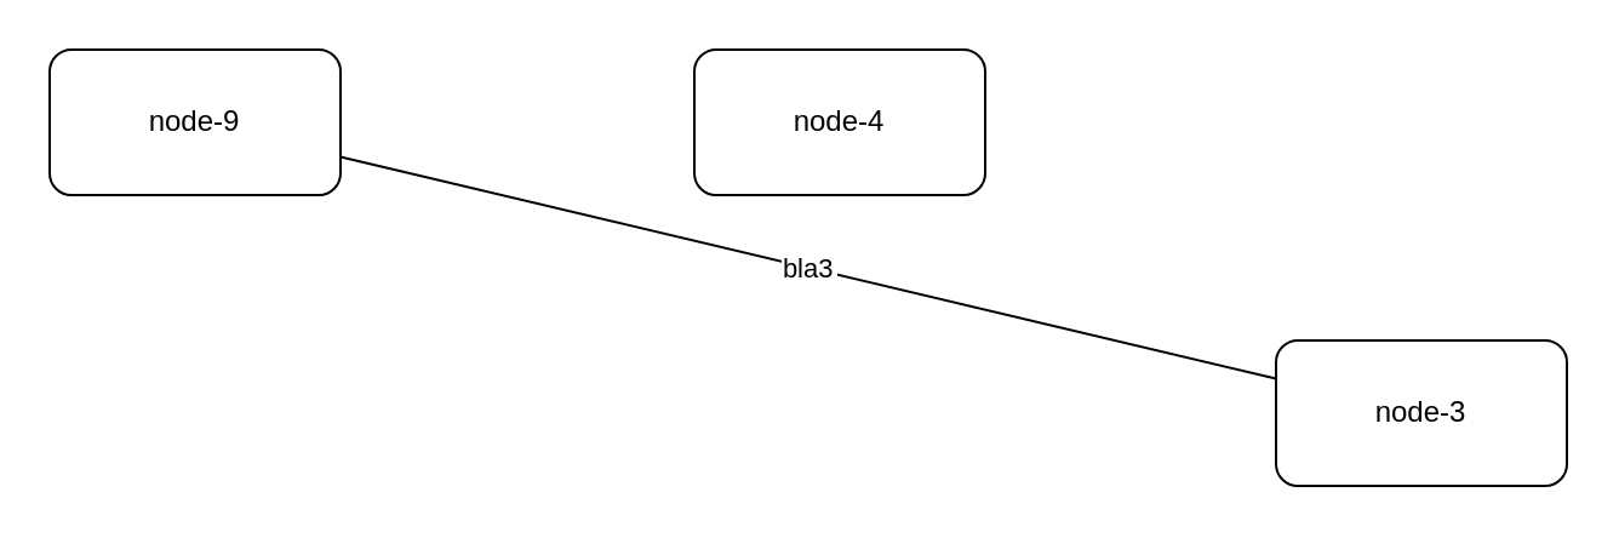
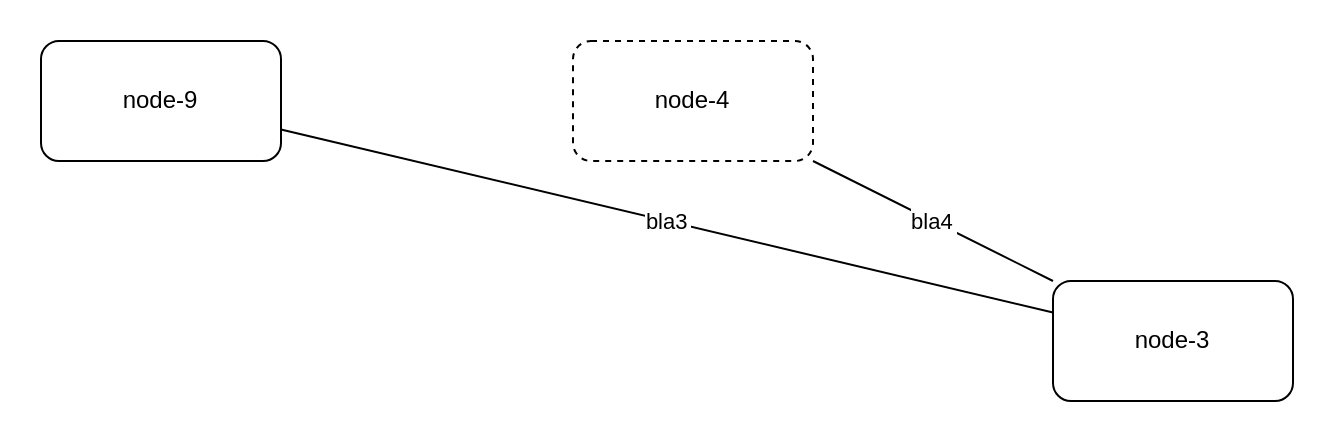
- <mxCell id="4" value="node-4" parent="1" style="rounded=1;whiteSpace=wrap;html=1;" vertex="1"><mxGeometry as="geometry" height="60" width="120" x="286" y="20" /></mxCell>
+ <mxCell id="4" value="node-4" parent="1" style="rounded=1;whiteSpace=wrap;html=1;dashed=1;" vertex="1"><mxGeometry as="geometry" height="60" width="120" x="286" y="20" /></mxCell>
+ <mxCell id="6" value="bla4" edge="1" parent="1" source="4" style="endArrow=none;" target="3"><mxGeometry as="geometry" relative="1" /></mxCell>
